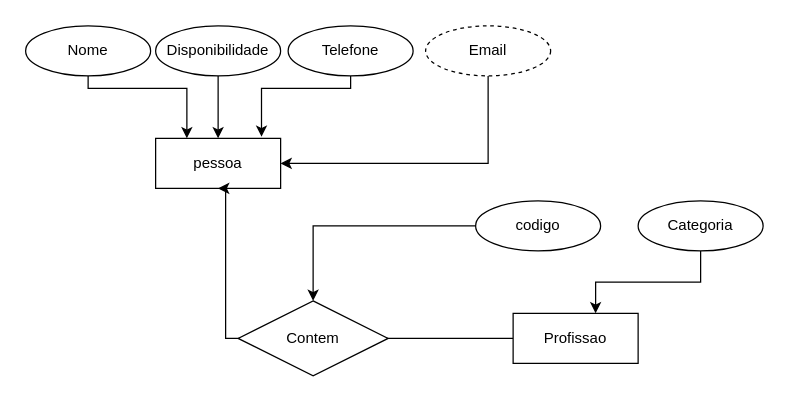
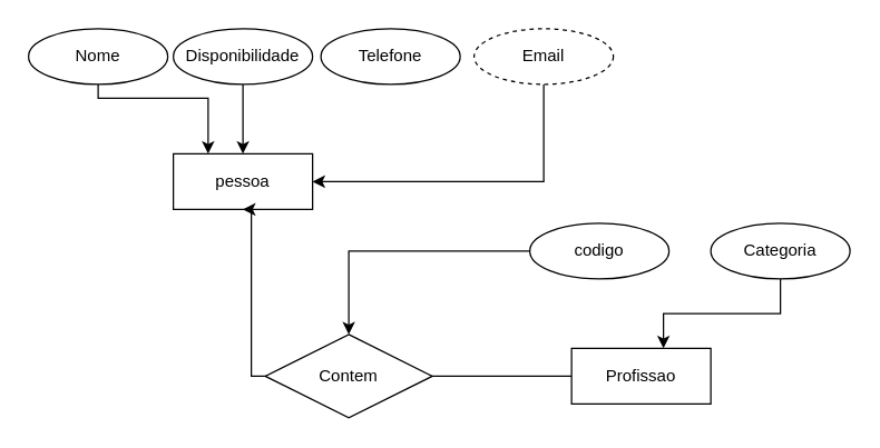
- <mxCell id="7" style="edgeStyle=orthogonalEdgeStyle;rounded=0;orthogonalLoop=1;jettySize=auto;html=1;entryX=0.847;entryY=-0.033;entryDx=0;entryDy=0;entryPerimeter=0;" edge="1" parent="1" source="8" target="2"><mxGeometry relative="1" as="geometry"><Array as="points"><mxPoint x="280" y="70" /><mxPoint x="209" y="70" /></Array></mxGeometry></mxCell>
